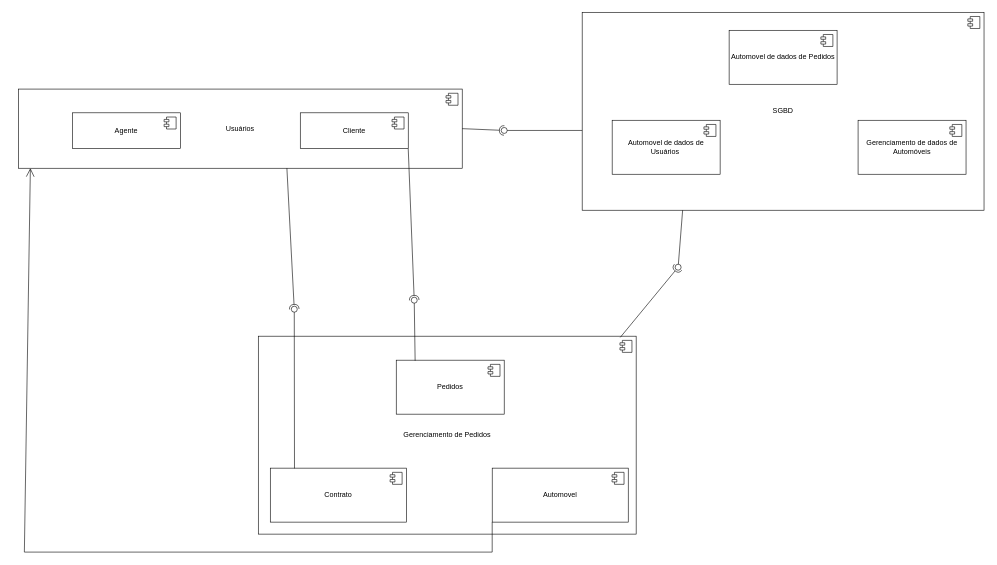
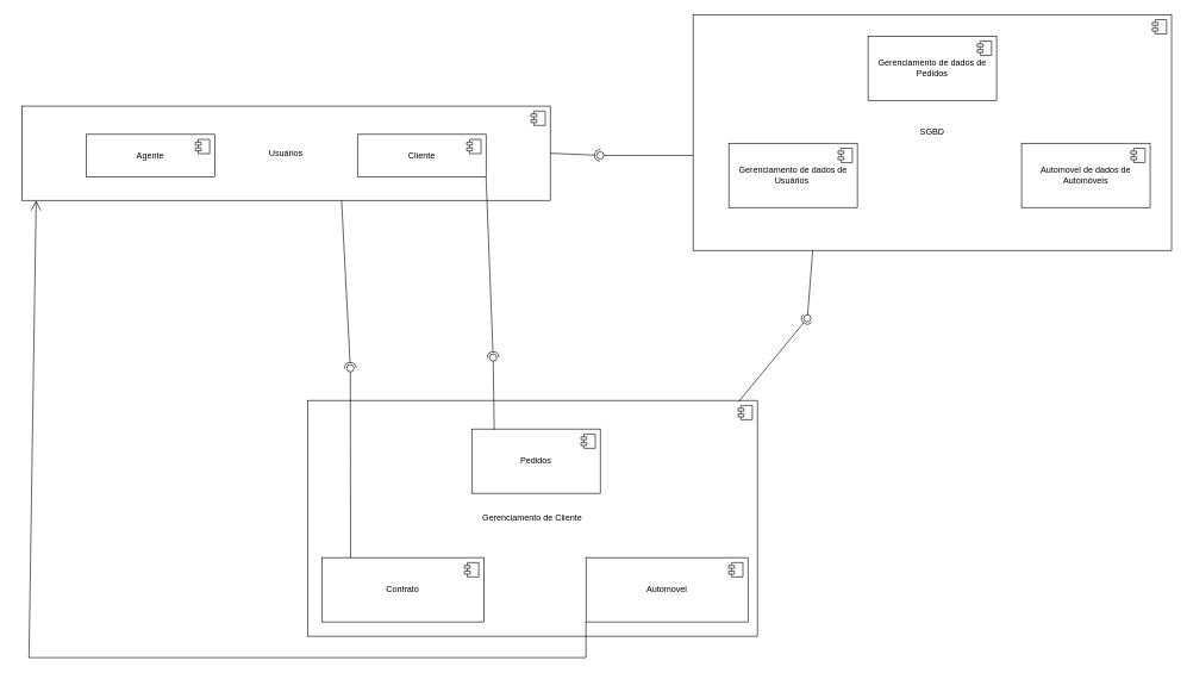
- <mxCell id="5" value="Automovel de dados de Pedidos" style="html=1;dropTarget=0;whiteSpace=wrap;" vertex="1" parent="2"><mxGeometry x="245" y="30" width="180" height="90" as="geometry" /></mxCell>
+ <mxCell id="5" value="Gerenciamento de dados de Pedidos" style="html=1;dropTarget=0;whiteSpace=wrap;" vertex="1" parent="2"><mxGeometry x="245" y="30" width="180" height="90" as="geometry" /></mxCell>
- <mxCell id="7" value="Automovel de dados de Usuários&amp;nbsp;" style="html=1;dropTarget=0;whiteSpace=wrap;" vertex="1" parent="2"><mxGeometry x="50" y="180" width="180" height="90" as="geometry" /></mxCell>
+ <mxCell id="7" value="Gerenciamento de dados de Usuários&amp;nbsp;" style="html=1;dropTarget=0;whiteSpace=wrap;" vertex="1" parent="2"><mxGeometry x="50" y="180" width="180" height="90" as="geometry" /></mxCell>
- <mxCell id="9" value="Gerenciamento de dados de Automóveis" style="html=1;dropTarget=0;whiteSpace=wrap;" vertex="1" parent="2"><mxGeometry x="460" y="180" width="180" height="90" as="geometry" /></mxCell>
+ <mxCell id="9" value="Automovel de dados de Automóveis" style="html=1;dropTarget=0;whiteSpace=wrap;" vertex="1" parent="2"><mxGeometry x="460" y="180" width="180" height="90" as="geometry" /></mxCell>
- <mxCell id="12" value="Gerenciamento de Pedidos" style="html=1;dropTarget=0;whiteSpace=wrap;" vertex="1" parent="11"><mxGeometry width="630" height="330" as="geometry" /></mxCell>
+ <mxCell id="12" value="Gerenciamento de Cliente" style="html=1;dropTarget=0;whiteSpace=wrap;" vertex="1" parent="11"><mxGeometry width="630" height="330" as="geometry" /></mxCell>
